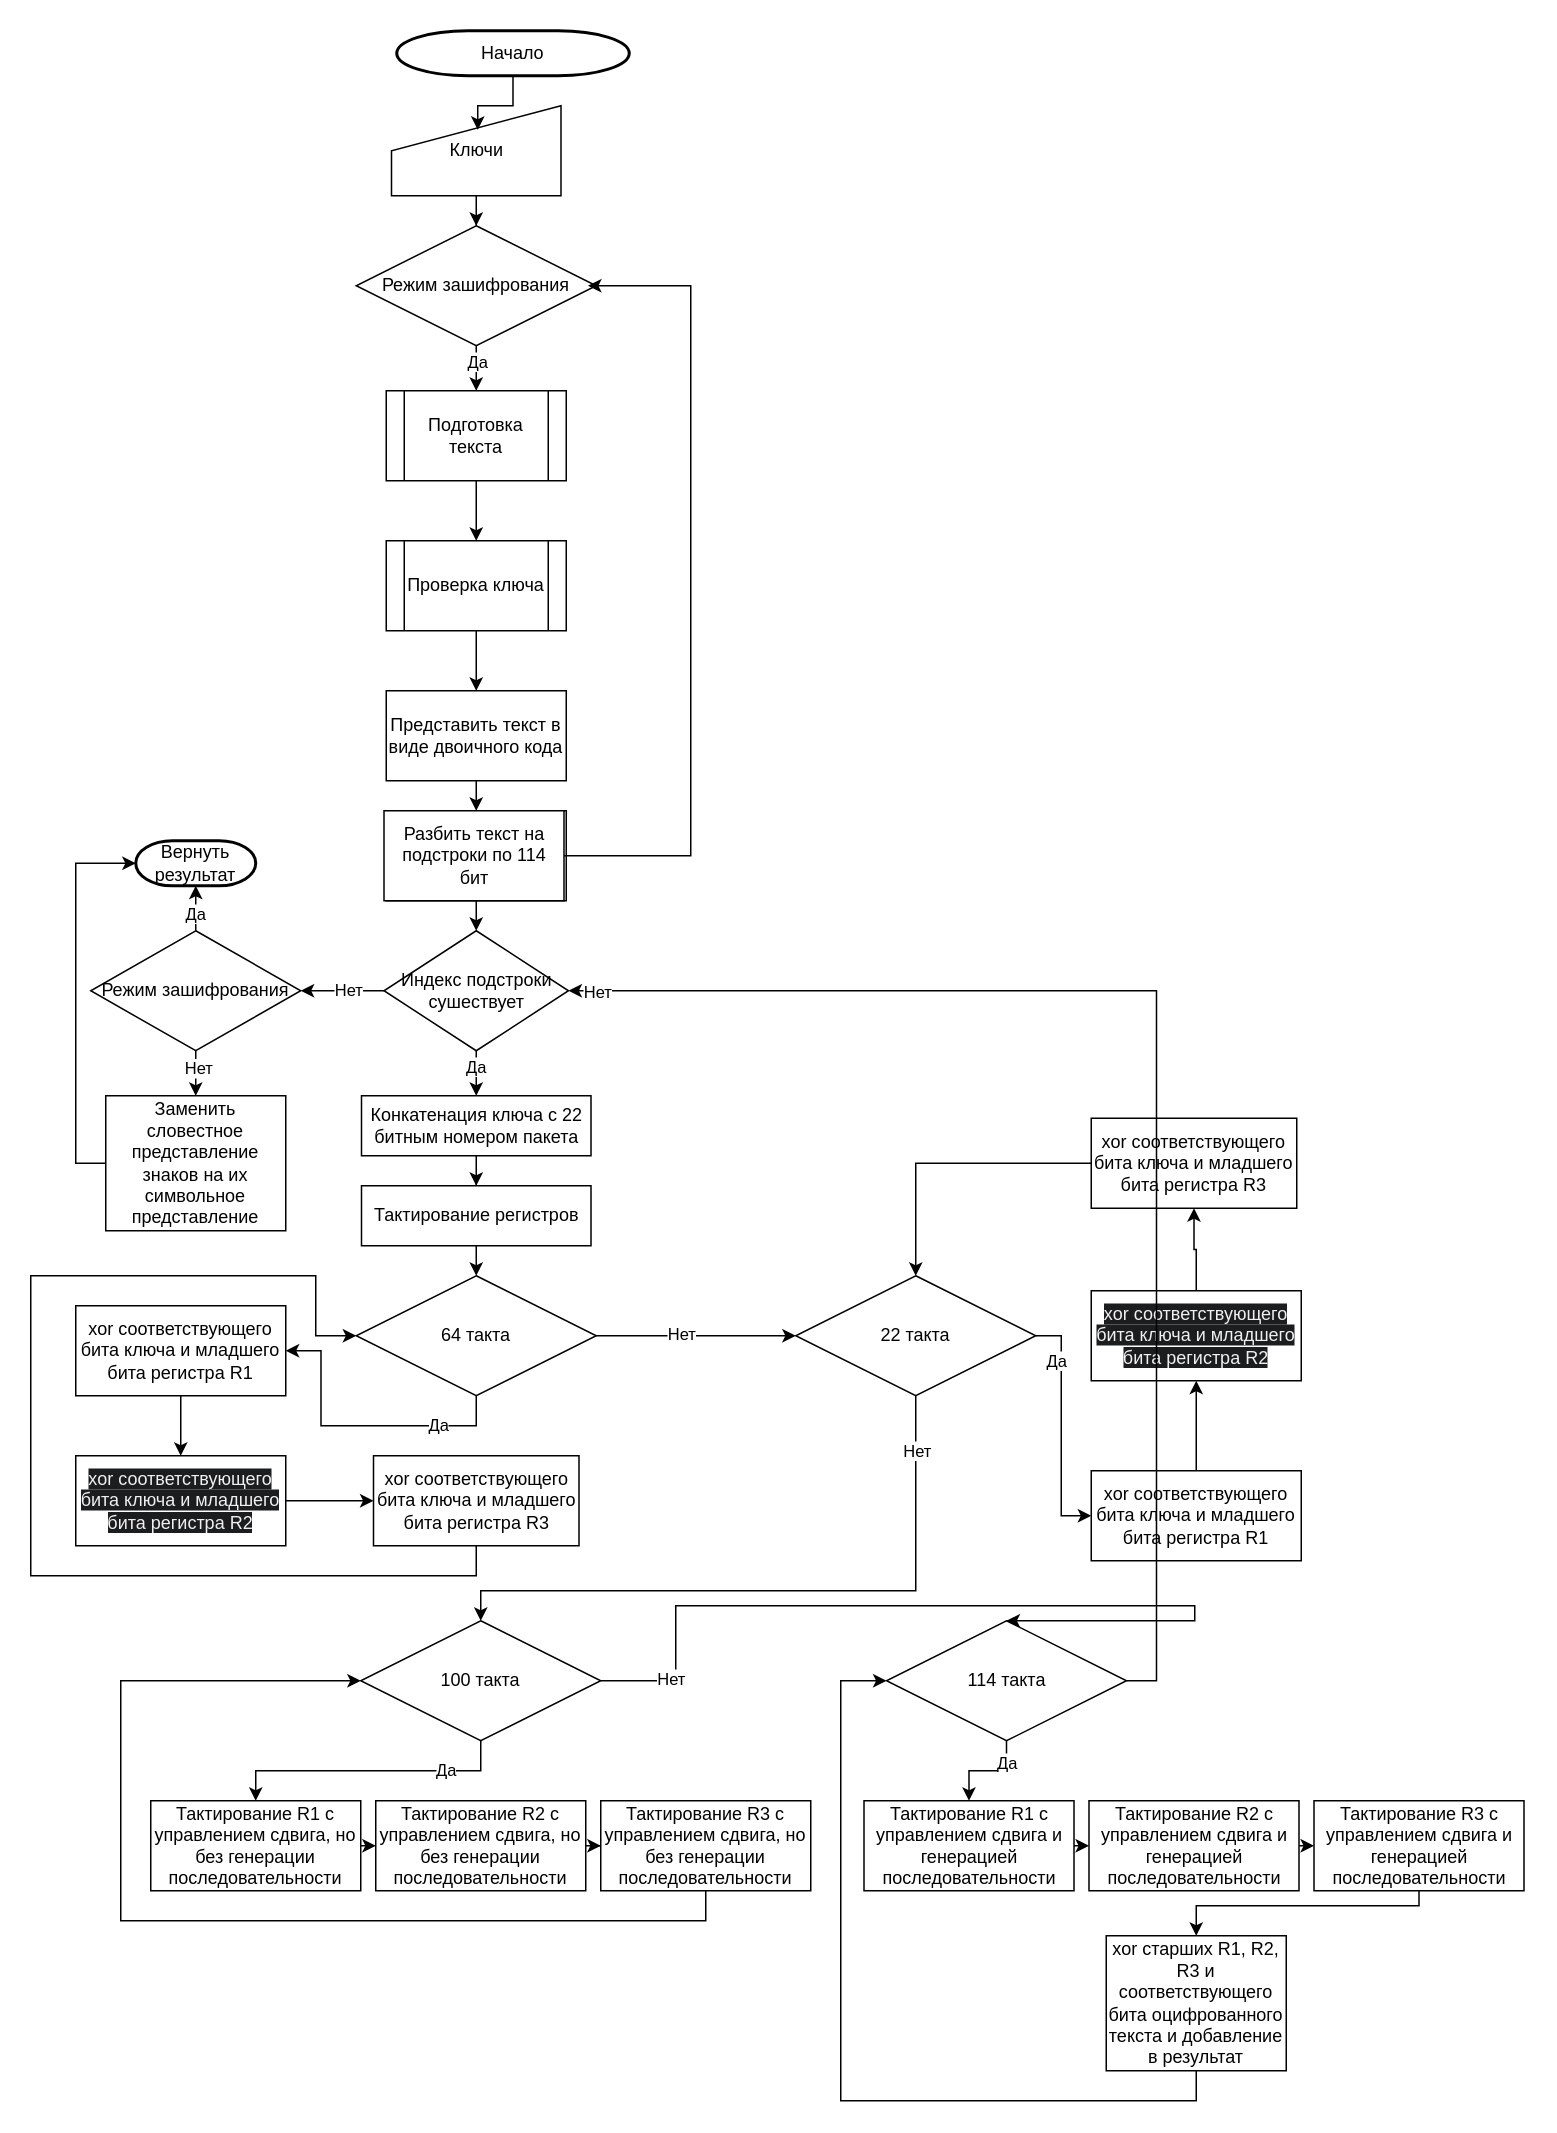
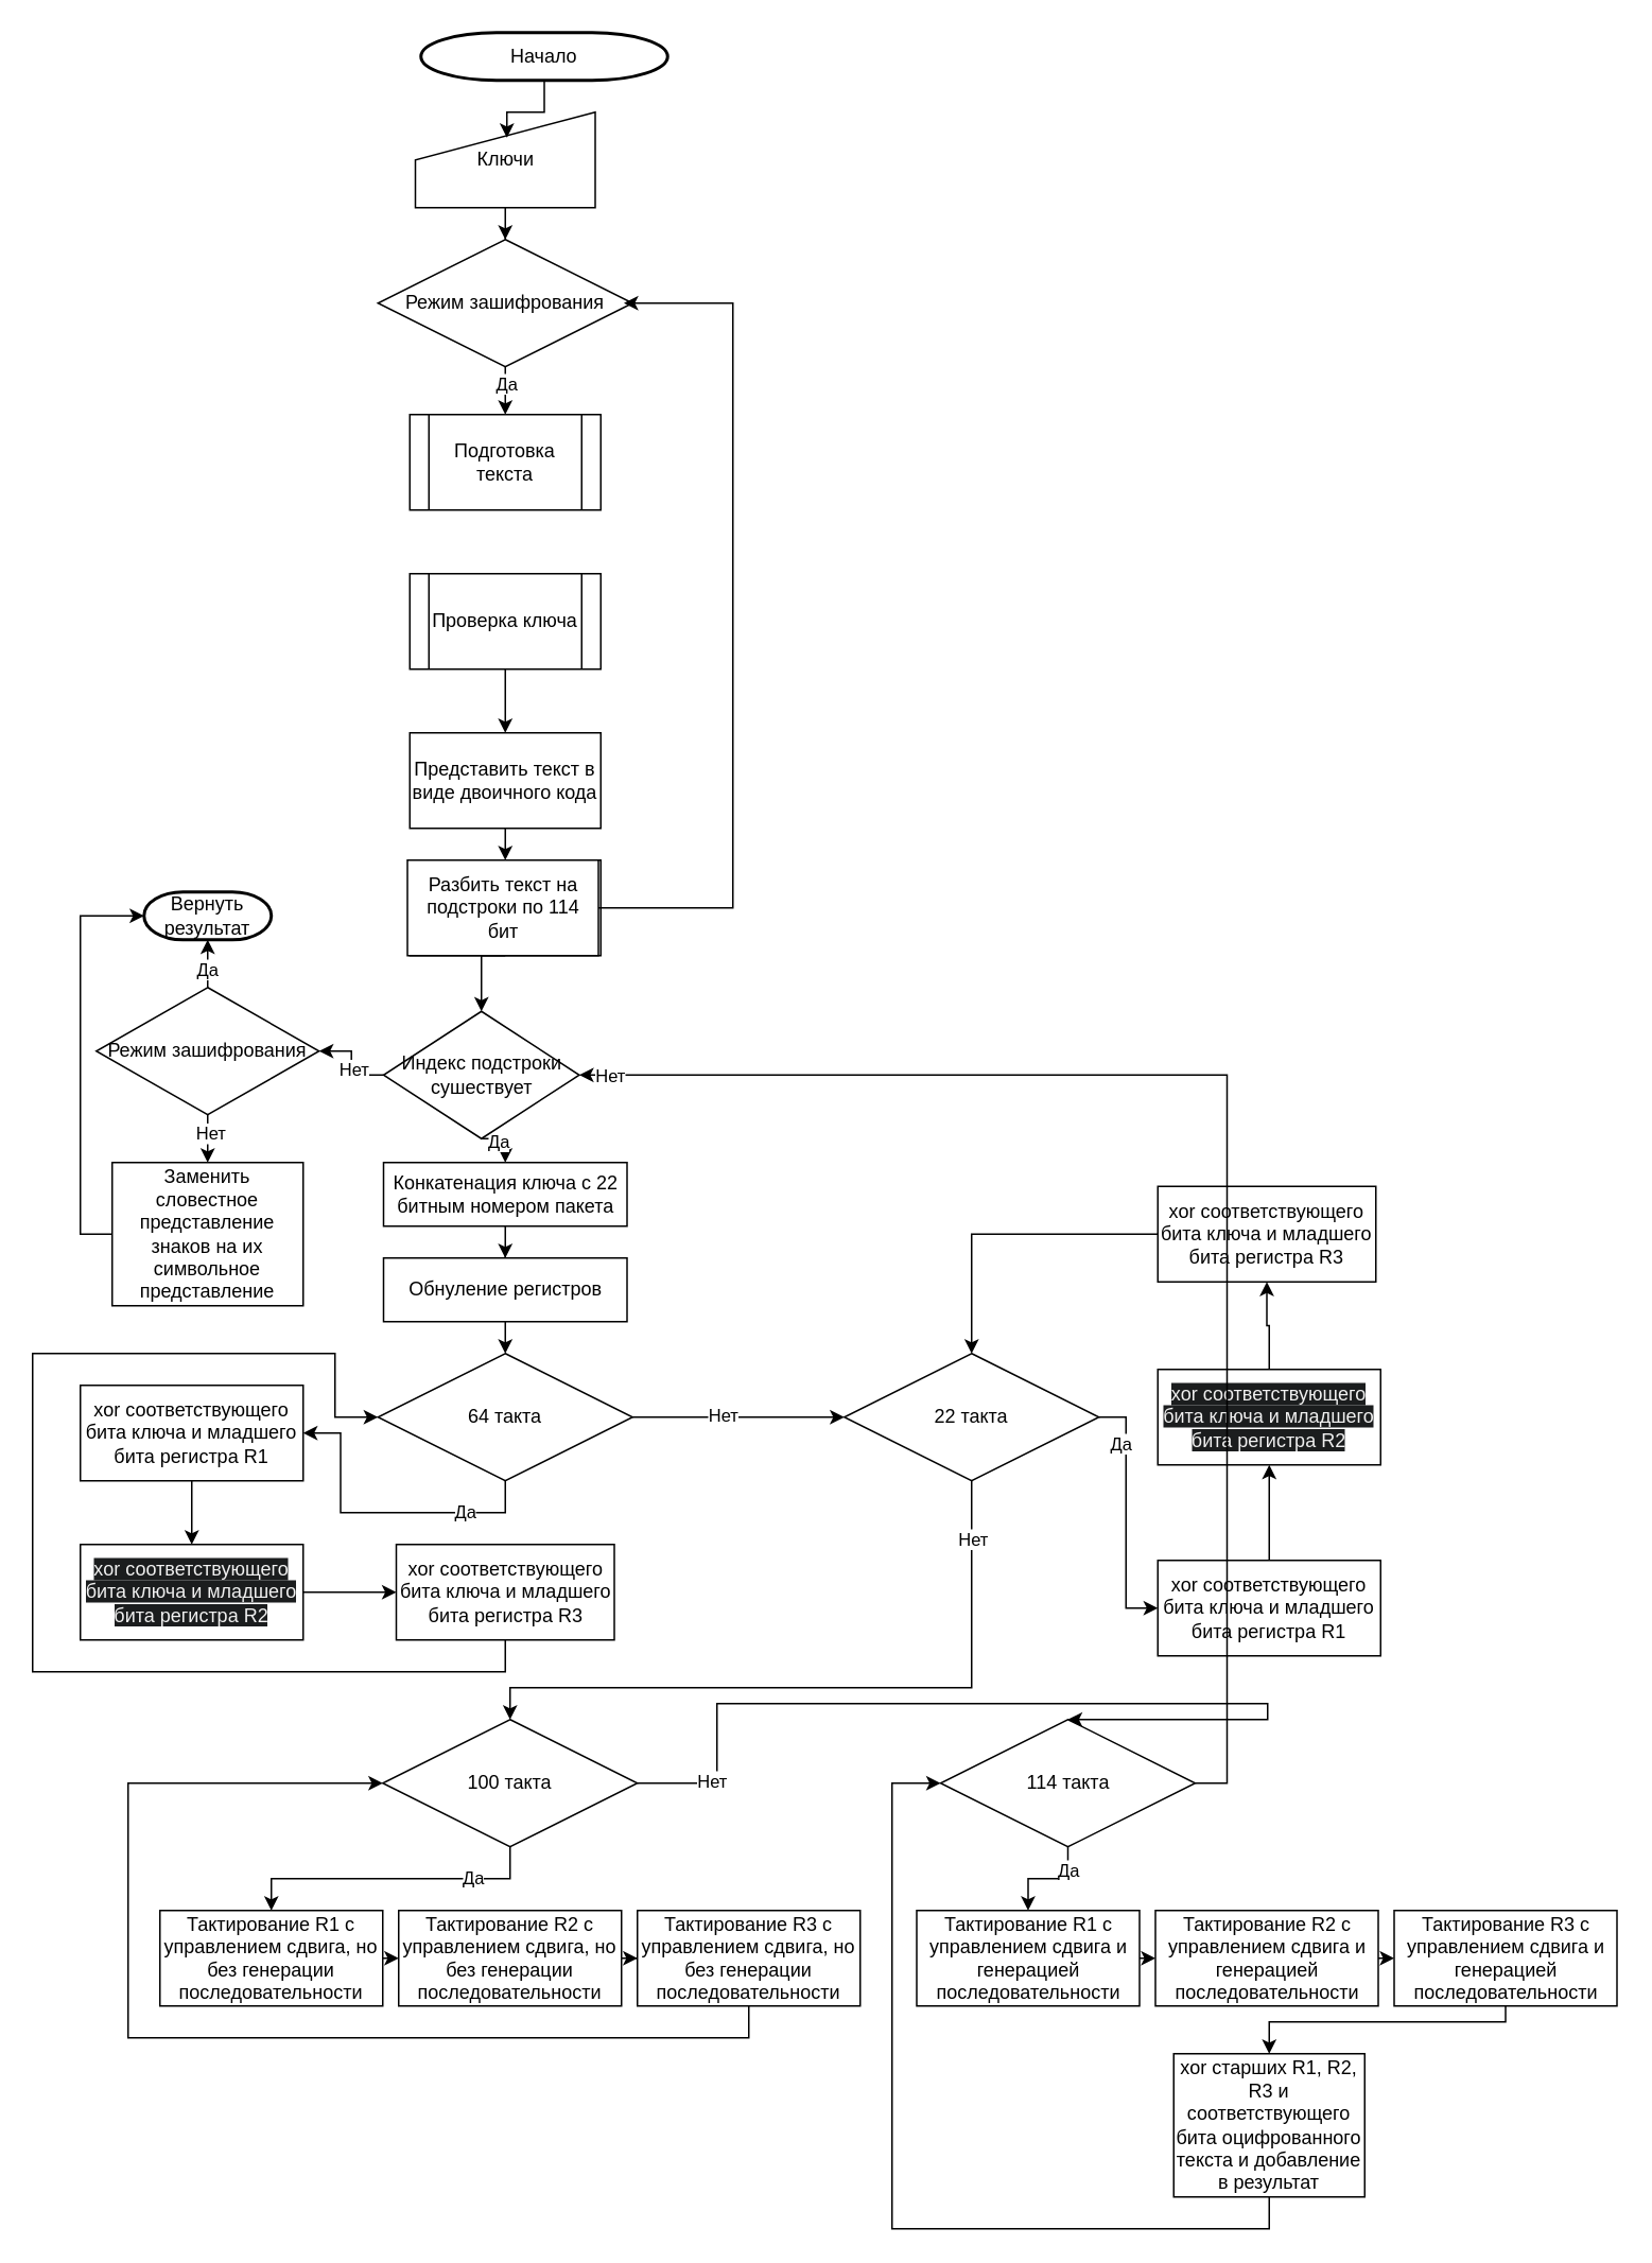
- <mxCell id="9" style="edgeStyle=orthogonalEdgeStyle;rounded=0;orthogonalLoop=1;jettySize=auto;html=1;exitX=0.5;exitY=1;exitDx=0;exitDy=0;entryX=0.5;entryY=0;entryDx=0;entryDy=0;" edge="1" parent="1" source="10" target="81"><mxGeometry relative="1" as="geometry" /></mxCell>
- <mxCell id="19" value="Индекс подстроки сушествует" style="rhombus;whiteSpace=wrap;html=1;" parent="1" vertex="1"><mxGeometry x="255.5" y="620" width="123" height="80" as="geometry" /></mxCell>
+ <mxCell id="19" value="Индекс подстроки сушествует" style="rhombus;whiteSpace=wrap;html=1;" parent="1" vertex="1"><mxGeometry x="240.5" y="635" width="123" height="80" as="geometry" /></mxCell>
- <mxCell id="33" value="Тактирование регистров" style="rounded=0;whiteSpace=wrap;html=1;" parent="1" vertex="1"><mxGeometry x="240.5" y="790" width="153" height="40" as="geometry" /></mxCell>
+ <mxCell id="33" value="Обнуление регистров" style="rounded=0;whiteSpace=wrap;html=1;" parent="1" vertex="1"><mxGeometry x="240.5" y="790" width="153" height="40" as="geometry" /></mxCell>
